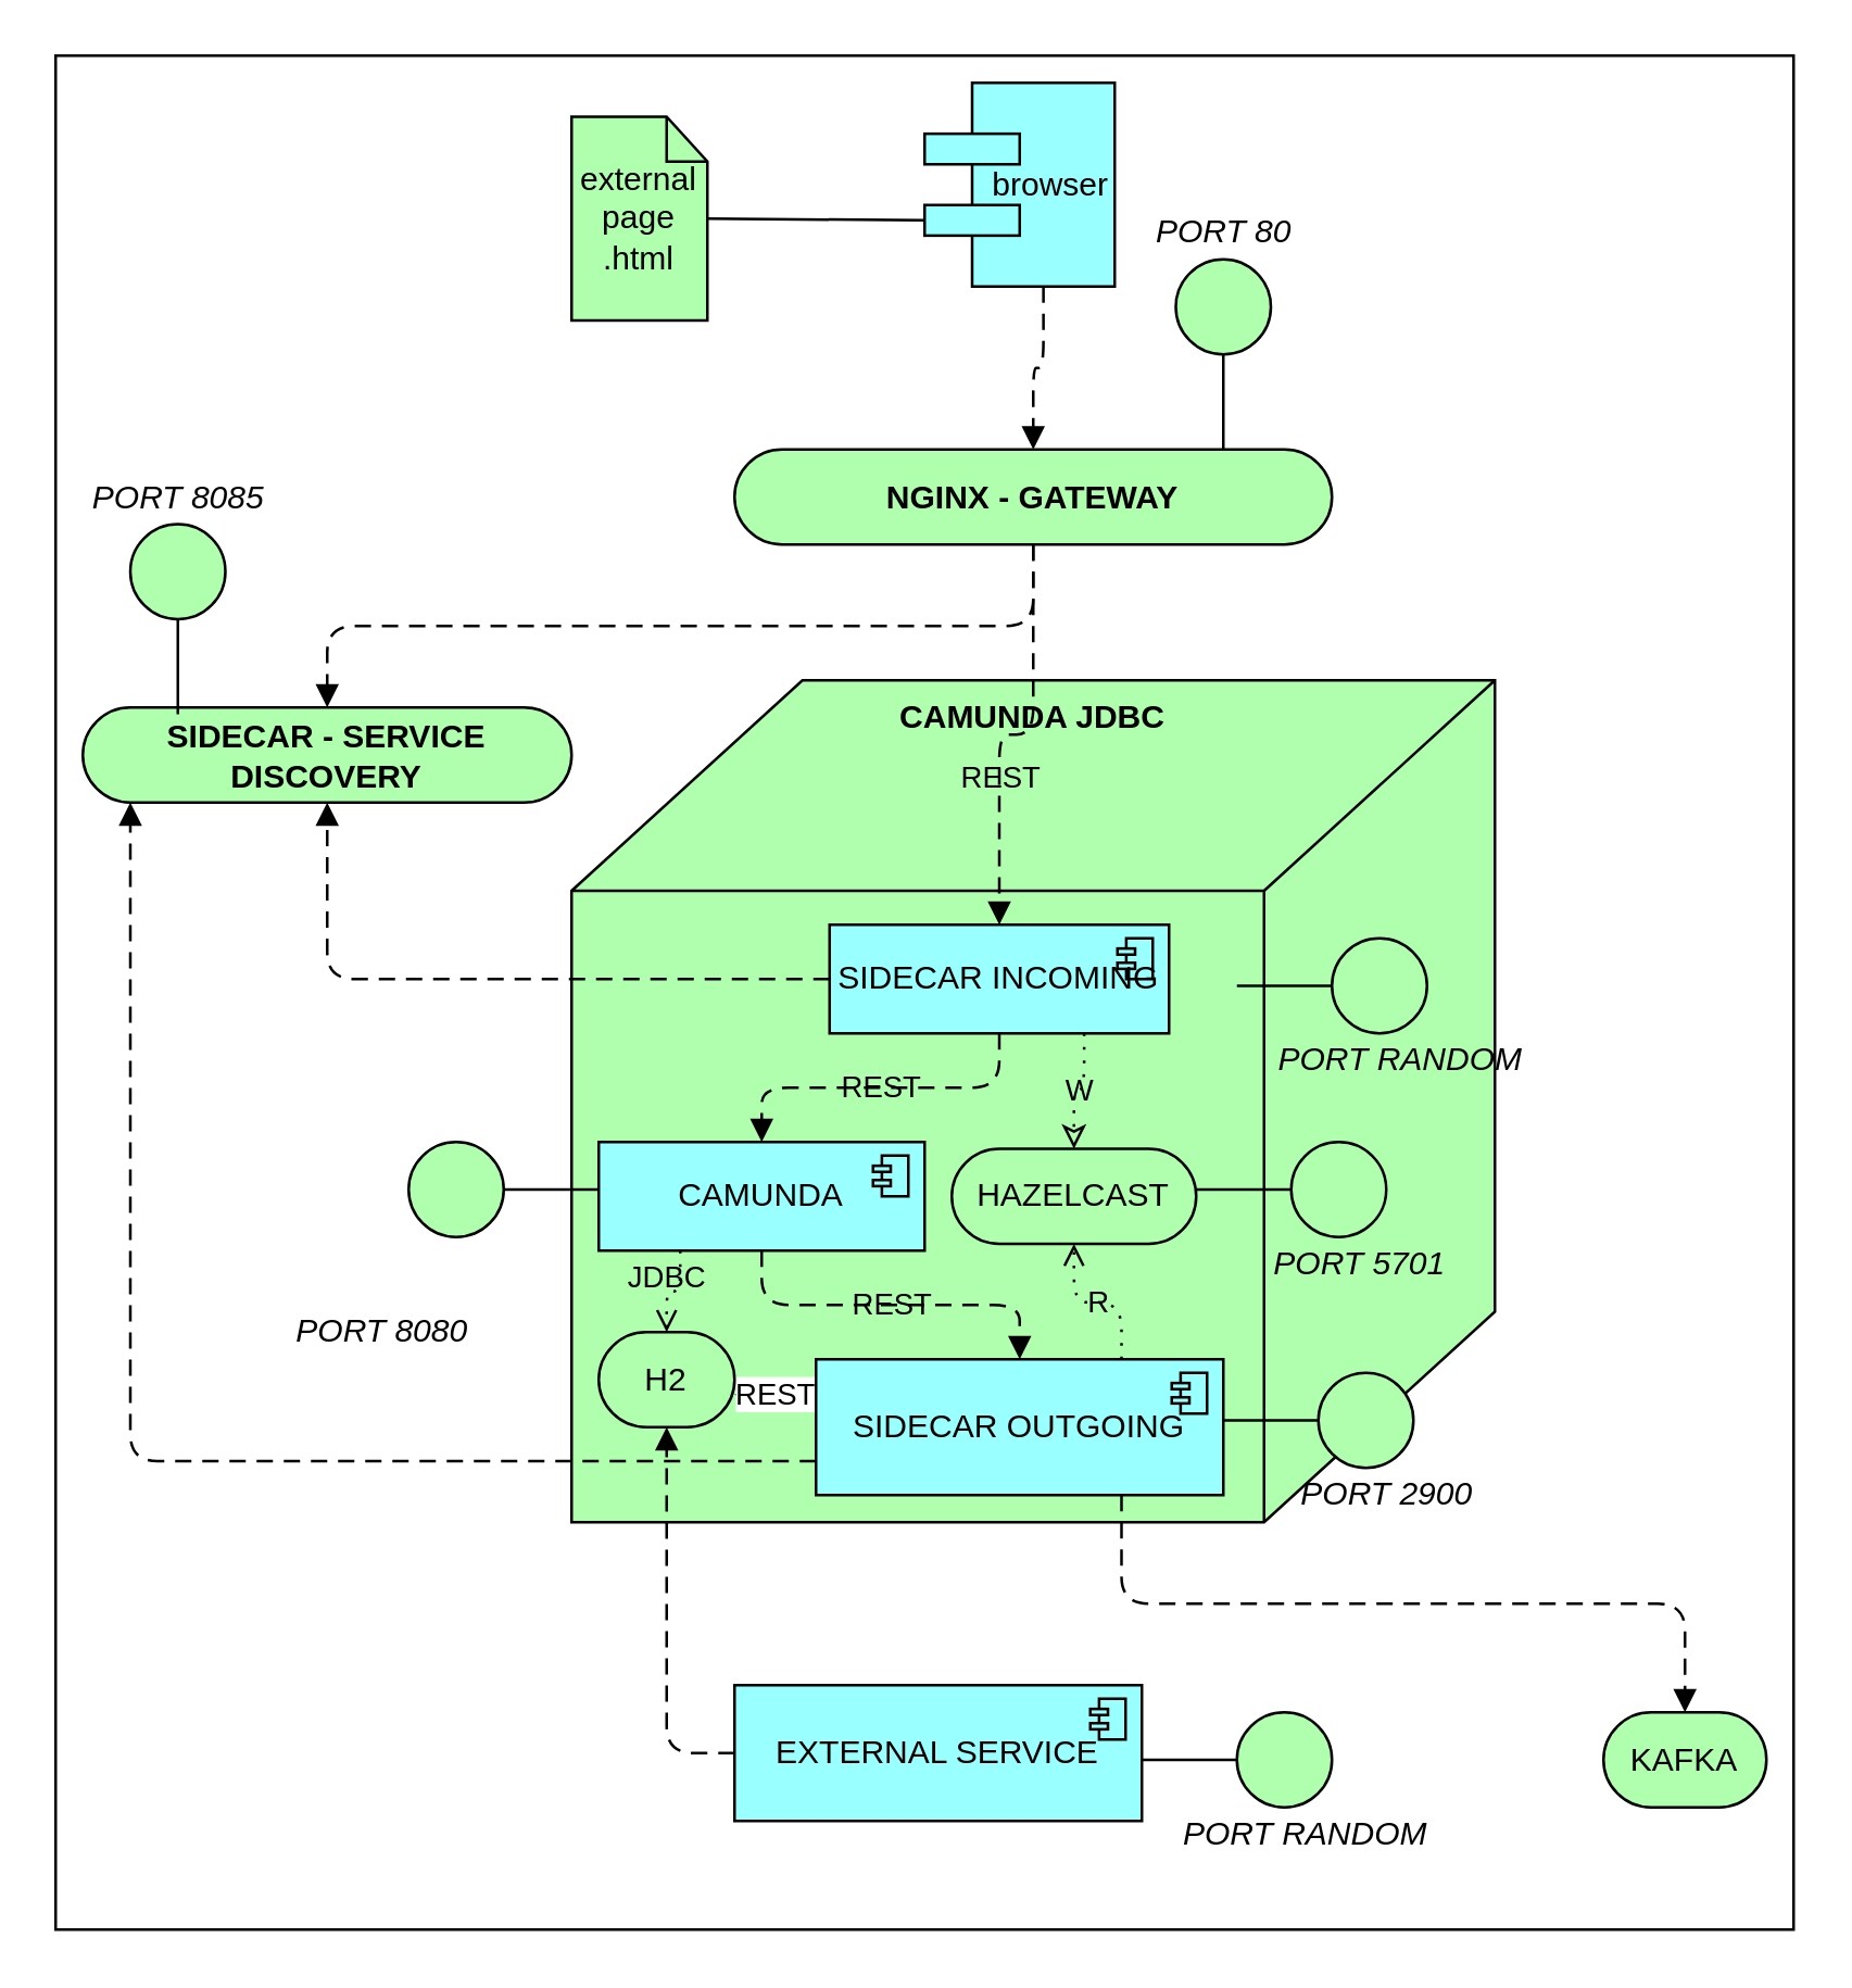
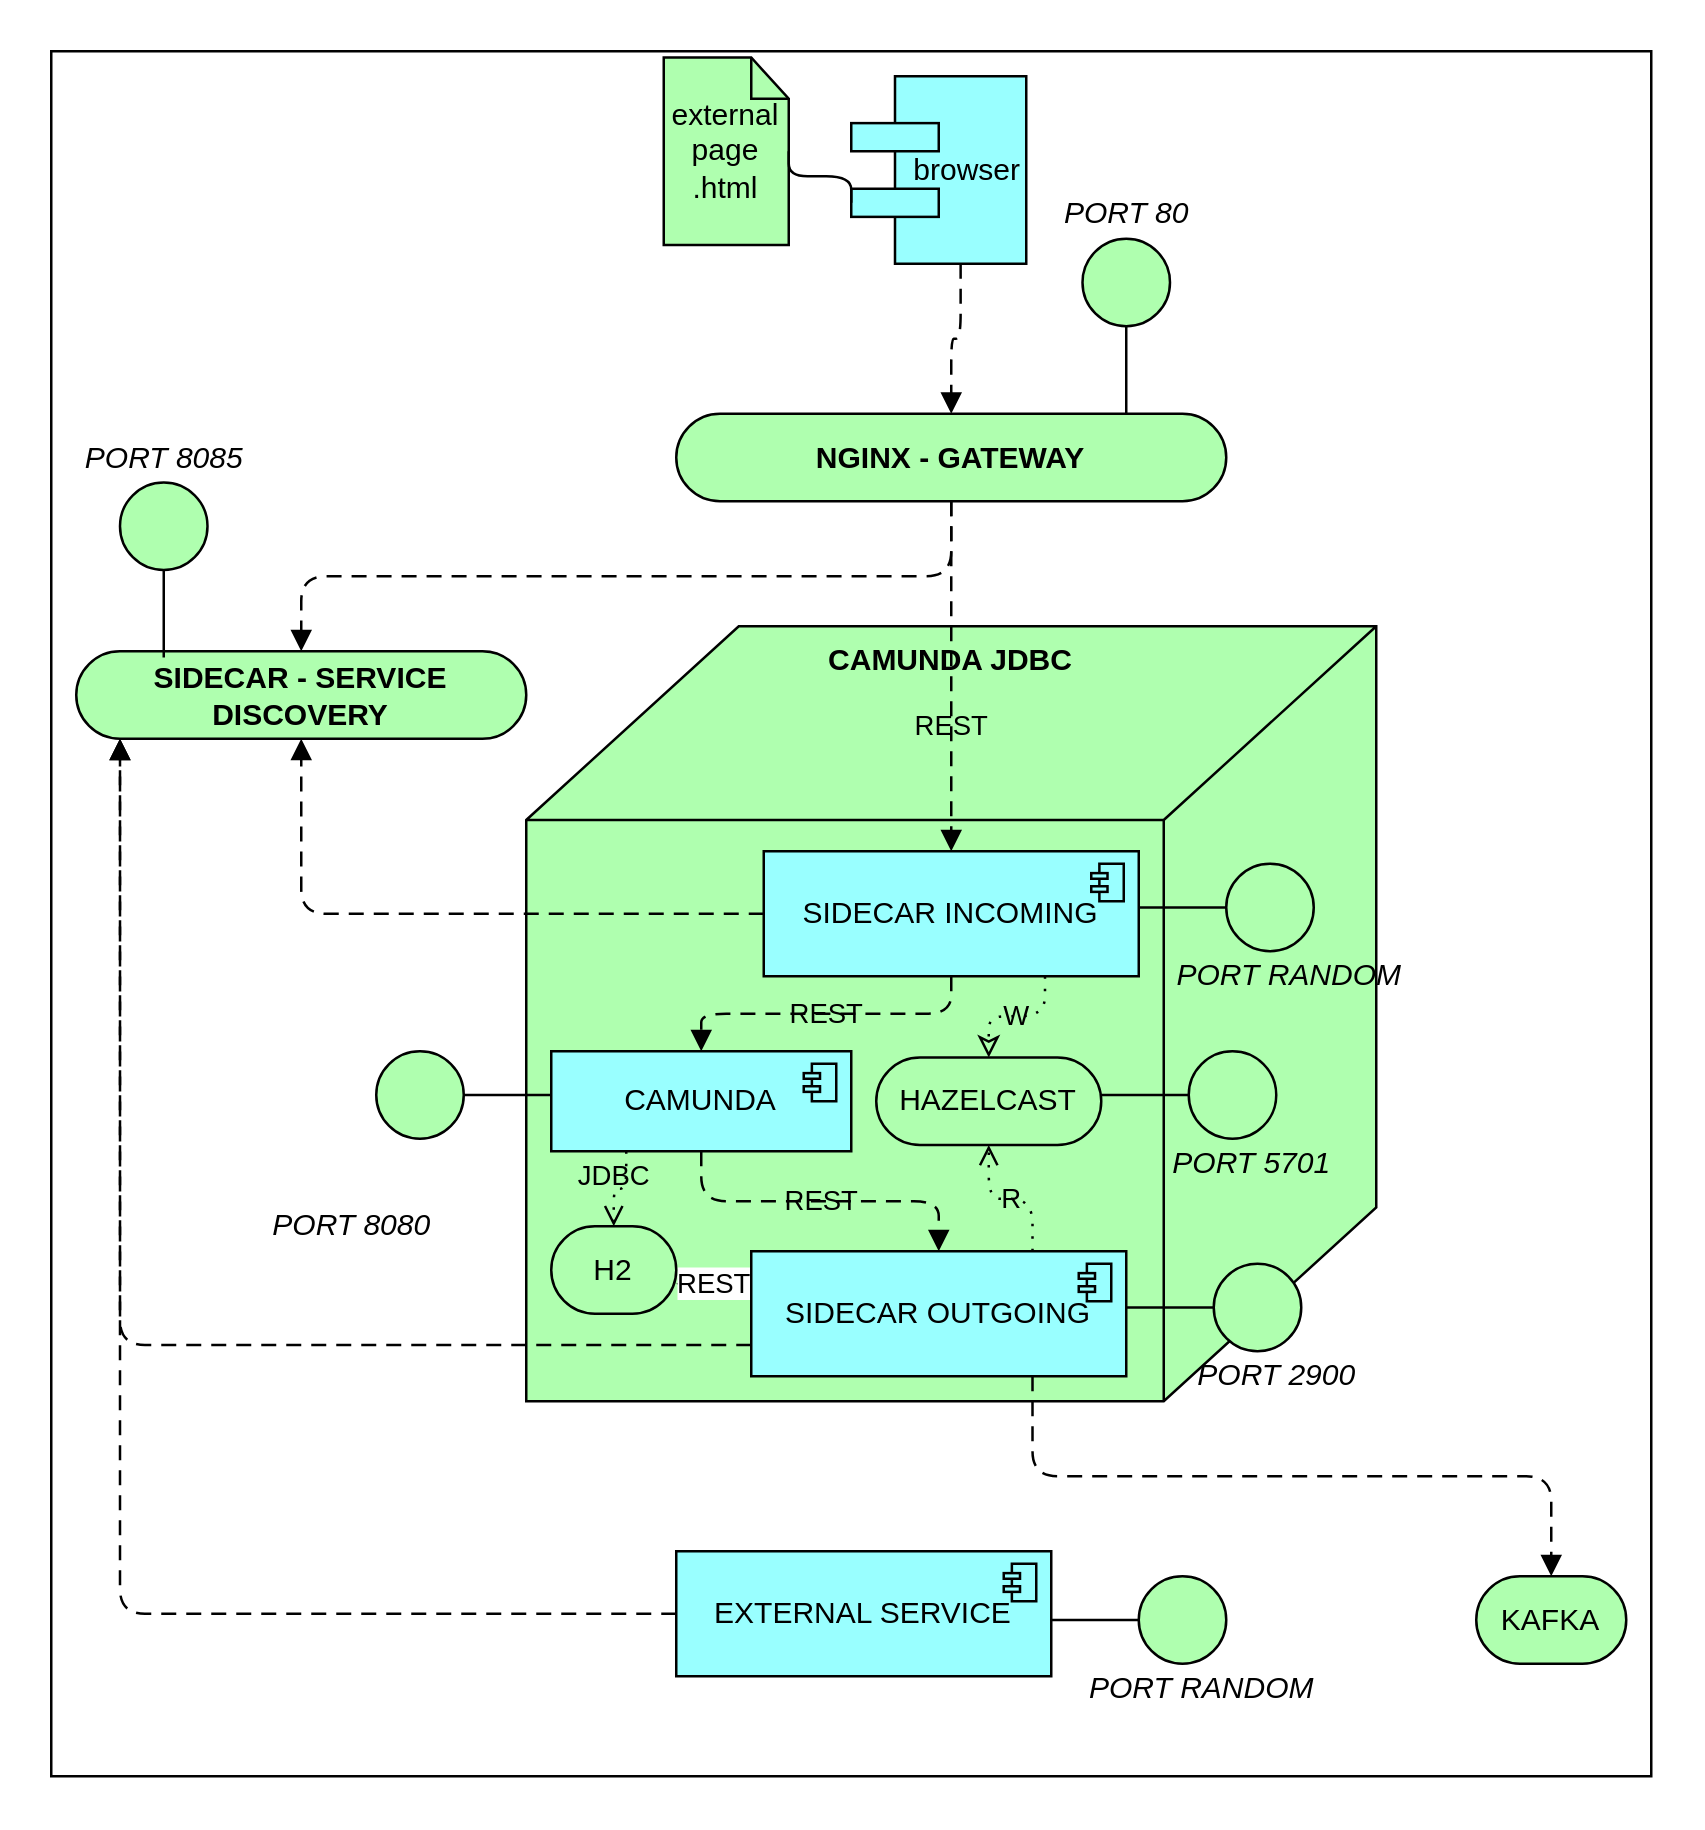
- <mxCell id="4" value="external&lt;br&gt;page&lt;br&gt;.html" style="html=1;outlineConnect=0;whiteSpace=wrap;fillColor=#AFFFAF;shape=mxgraph.archimate3.artifact;" parent="1" vertex="1"><mxGeometry x="210" y="42.5" width="50" height="75" as="geometry" /></mxCell>
+ <mxCell id="4" value="external&lt;br&gt;page&lt;br&gt;.html" style="html=1;outlineConnect=0;whiteSpace=wrap;fillColor=#AFFFAF;shape=mxgraph.archimate3.artifact;" parent="1" vertex="1"><mxGeometry x="265" y="22.5" width="50" height="75" as="geometry" /></mxCell>
- <mxCell id="12" value="SIDECAR INCOMING" style="html=1;outlineConnect=0;whiteSpace=wrap;fillColor=#99ffff;shape=mxgraph.archimate3.application;appType=comp;archiType=square;" parent="1" vertex="1"><mxGeometry x="305" y="340" width="125" height="40" as="geometry" /></mxCell>
+ <mxCell id="12" value="SIDECAR INCOMING" style="html=1;outlineConnect=0;whiteSpace=wrap;fillColor=#99ffff;shape=mxgraph.archimate3.application;appType=comp;archiType=square;" parent="1" vertex="1"><mxGeometry x="305" y="340" width="150" height="50" as="geometry" /></mxCell>
- <mxCell id="20" value="" style="edgeStyle=orthogonalEdgeStyle;html=1;endArrow=block;dashed=1;elbow=vertical;endFill=1;dashPattern=6 4;exitX=0;exitY=0.5;exitDx=0;exitDy=0;exitPerimeter=0;" parent="1" source="14" target="41" edge="1"><mxGeometry width="160" relative="1" as="geometry"><mxPoint x="60" y="680" as="sourcePoint" /><mxPoint x="220" y="680" as="targetPoint" /></mxGeometry></mxCell>
+ <mxCell id="20" value="" style="edgeStyle=orthogonalEdgeStyle;html=1;endArrow=block;dashed=1;elbow=vertical;endFill=1;dashPattern=6 4;exitX=0;exitY=0.5;exitDx=0;exitDy=0;exitPerimeter=0;entryX=0;entryY=0;entryDx=17.5;entryDy=35;entryPerimeter=0;" parent="1" source="14" target="6" edge="1"><mxGeometry width="160" relative="1" as="geometry"><mxPoint x="60" y="680" as="sourcePoint" /><mxPoint x="220" y="680" as="targetPoint" /></mxGeometry></mxCell>
